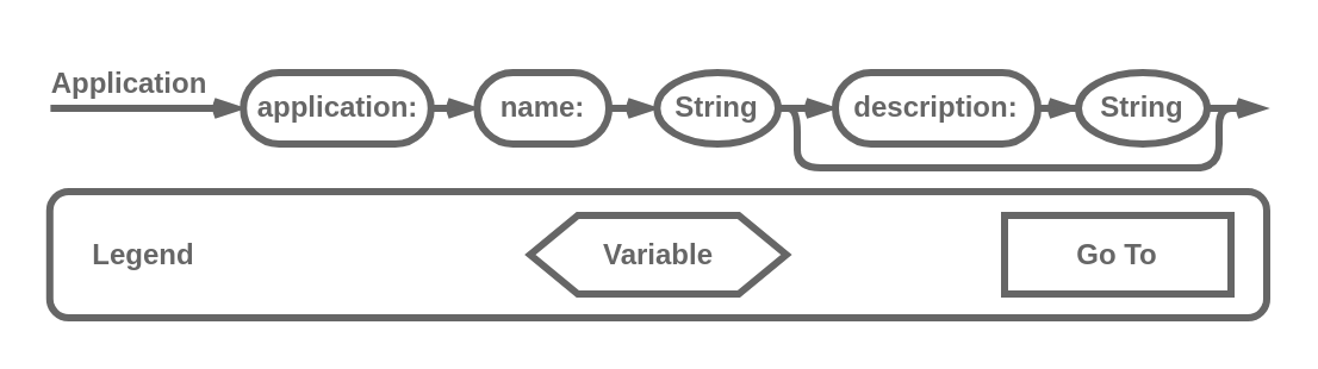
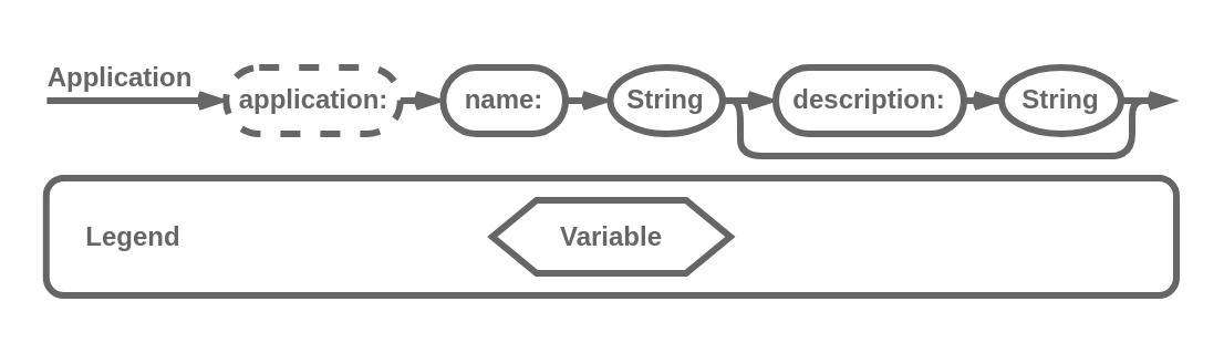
- <mxCell id="3" value="&lt;b style=&quot;border-color: var(--border-color);&quot;&gt;&lt;font style=&quot;border-color: var(--border-color);&quot; color=&quot;#666666&quot;&gt;application:&lt;/font&gt;&lt;/b&gt;" style="rounded=1;whiteSpace=wrap;html=1;strokeColor=#666666;fontFamily=Helvetica;fontSize=12;fontColor=#143642;fillColor=#ffffff;arcSize=50;fontStyle=0;shadow=0;labelBackgroundColor=none;align=center;verticalAlign=middle;strokeWidth=3;" parent="1" vertex="1"><mxGeometry x="101.63" y="30" width="78.76" height="30" as="geometry" /></mxCell>
+ <mxCell id="3" value="&lt;b style=&quot;border-color: var(--border-color);&quot;&gt;&lt;font style=&quot;border-color: var(--border-color);&quot; color=&quot;#666666&quot;&gt;application:&lt;/font&gt;&lt;/b&gt;" style="rounded=1;whiteSpace=wrap;html=1;strokeColor=#666666;fontFamily=Helvetica;fontSize=12;fontColor=#143642;fillColor=#ffffff;arcSize=50;fontStyle=0;shadow=0;labelBackgroundColor=none;align=center;verticalAlign=middle;strokeWidth=3;dashed=1;" parent="1" vertex="1"><mxGeometry x="101.63" y="30" width="78.76" height="30" as="geometry" /></mxCell>
- <mxCell id="17" value="&lt;b style=&quot;border-color: var(--border-color); color: rgb(51, 51, 51);&quot;&gt;&lt;font style=&quot;border-color: var(--border-color);&quot; color=&quot;#666666&quot;&gt;Go To&lt;/font&gt;&lt;/b&gt;" style="rounded=1;whiteSpace=wrap;html=1;strokeColor=#666666;fontFamily=Helvetica;fontSize=12;fontColor=#143642;fillColor=#FFFFFF;arcSize=0;fontStyle=0;shadow=0;labelBackgroundColor=none;container=0;strokeWidth=3;" parent="1" vertex="1"><mxGeometry x="420.995" y="90" width="95" height="33" as="geometry" /></mxCell>
